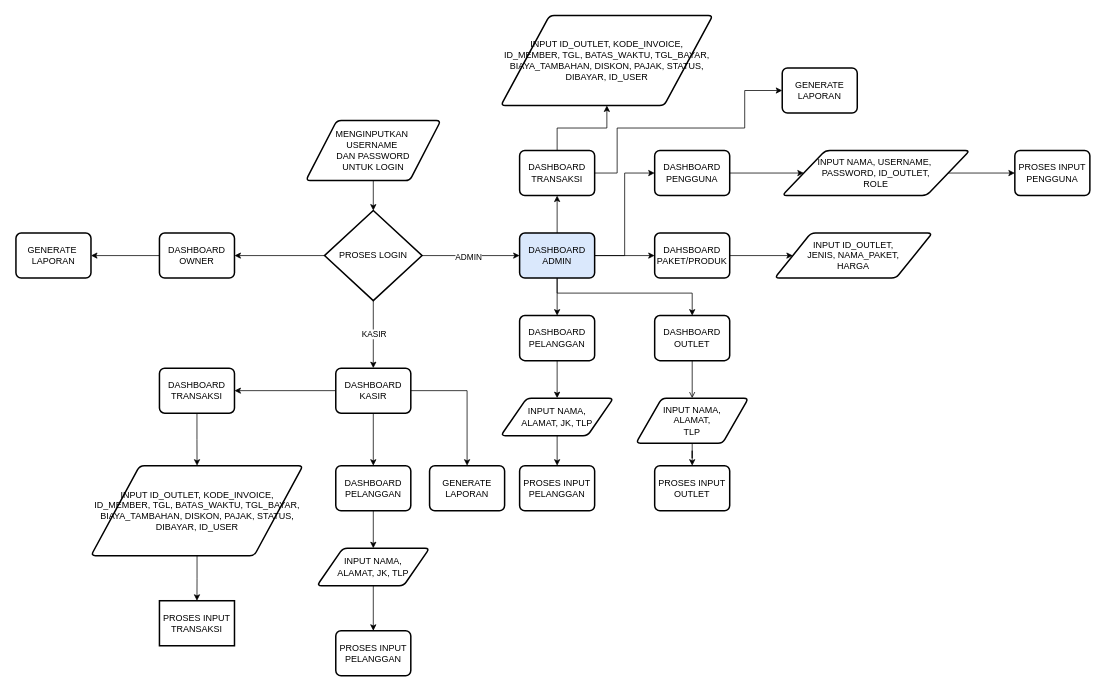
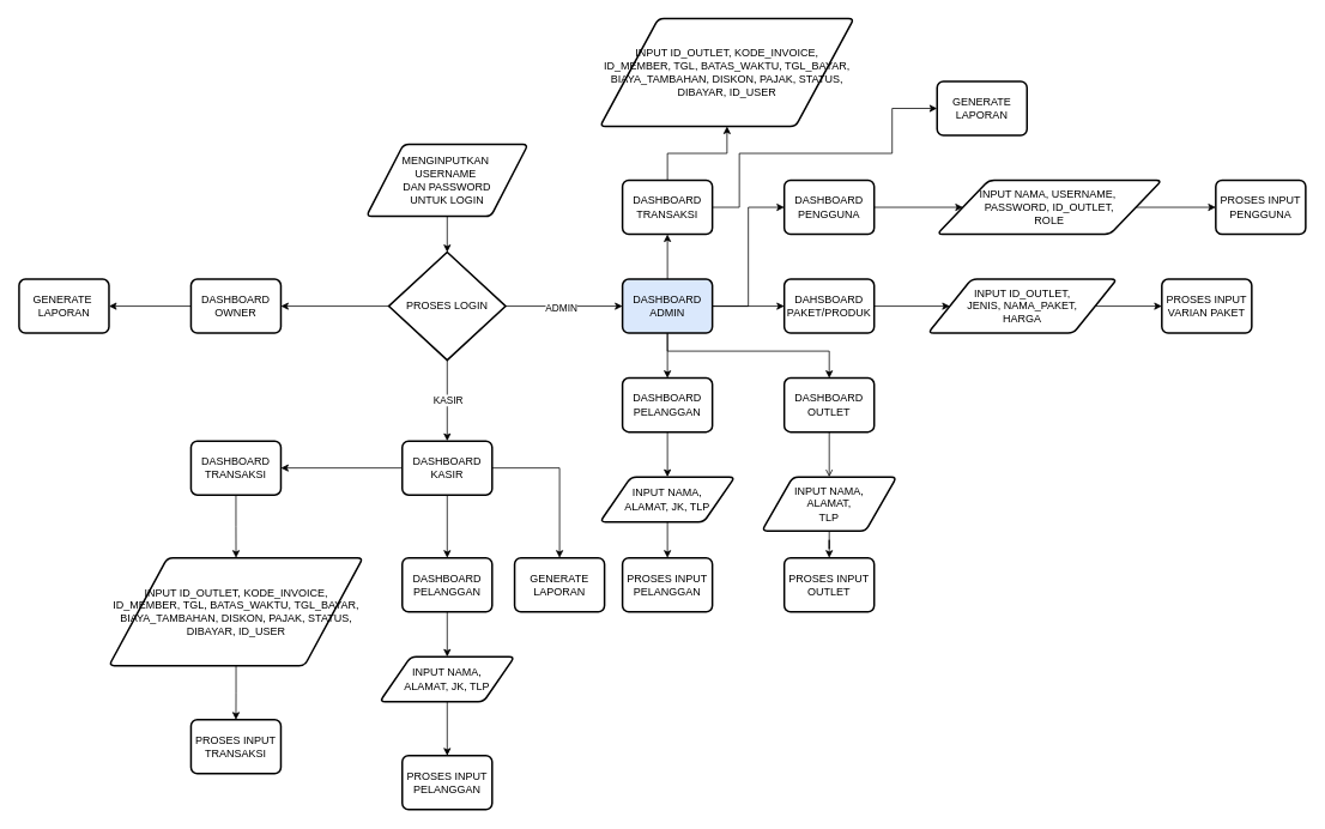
+ <mxCell id="28" style="edgeStyle=orthogonalEdgeStyle;rounded=0;orthogonalLoop=1;jettySize=auto;html=1;" edge="1" parent="1" source="29" target="30"><mxGeometry relative="1" as="geometry" /></mxCell>
+ <mxCell id="30" value="PROSES INPUT&lt;div&gt;VARIAN PAKET&lt;/div&gt;" style="rounded=1;whiteSpace=wrap;html=1;absoluteArcSize=1;arcSize=14;strokeWidth=2;" vertex="1" parent="1"><mxGeometry x="1292" y="310" width="100" height="60" as="geometry" /></mxCell>
- <mxCell id="54" value="PROSES INPUT TRANSAKSI" style="whiteSpace=wrap;html=1;absoluteArcSize=1;arcSize=14;strokeWidth=2;rounded=0;" vertex="1" parent="1"><mxGeometry x="212" y="800" width="100" height="60" as="geometry" /></mxCell>
+ <mxCell id="54" value="PROSES INPUT TRANSAKSI" style="rounded=1;whiteSpace=wrap;html=1;absoluteArcSize=1;arcSize=14;strokeWidth=2;" vertex="1" parent="1"><mxGeometry x="212" y="800" width="100" height="60" as="geometry" /></mxCell>
